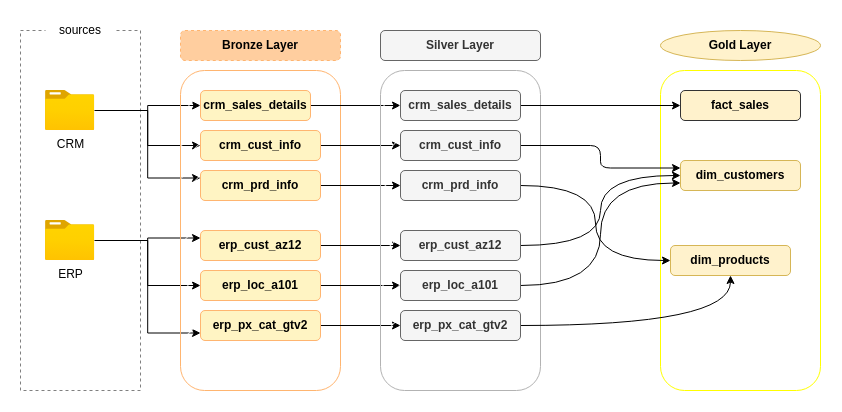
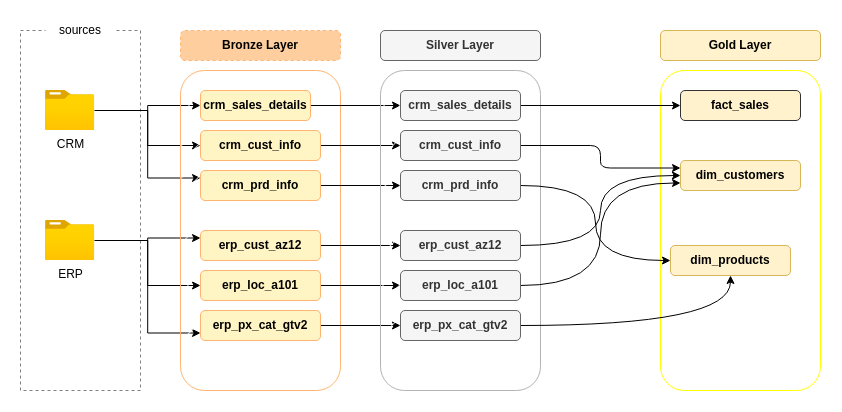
- <mxCell id="29" value="&lt;b&gt;Gold Layer&lt;/b&gt;" style="ellipse;whiteSpace=wrap;html=1;fillColor=#fff2cc;strokeColor=#d6b656;" vertex="1" parent="1"><mxGeometry x="660" y="30" width="160" height="30" as="geometry" /></mxCell>
+ <mxCell id="29" value="&lt;b&gt;Gold Layer&lt;/b&gt;" style="rounded=1;whiteSpace=wrap;html=1;fillColor=#fff2cc;strokeColor=#d6b656;" vertex="1" parent="1"><mxGeometry x="660" y="30" width="160" height="30" as="geometry" /></mxCell>
